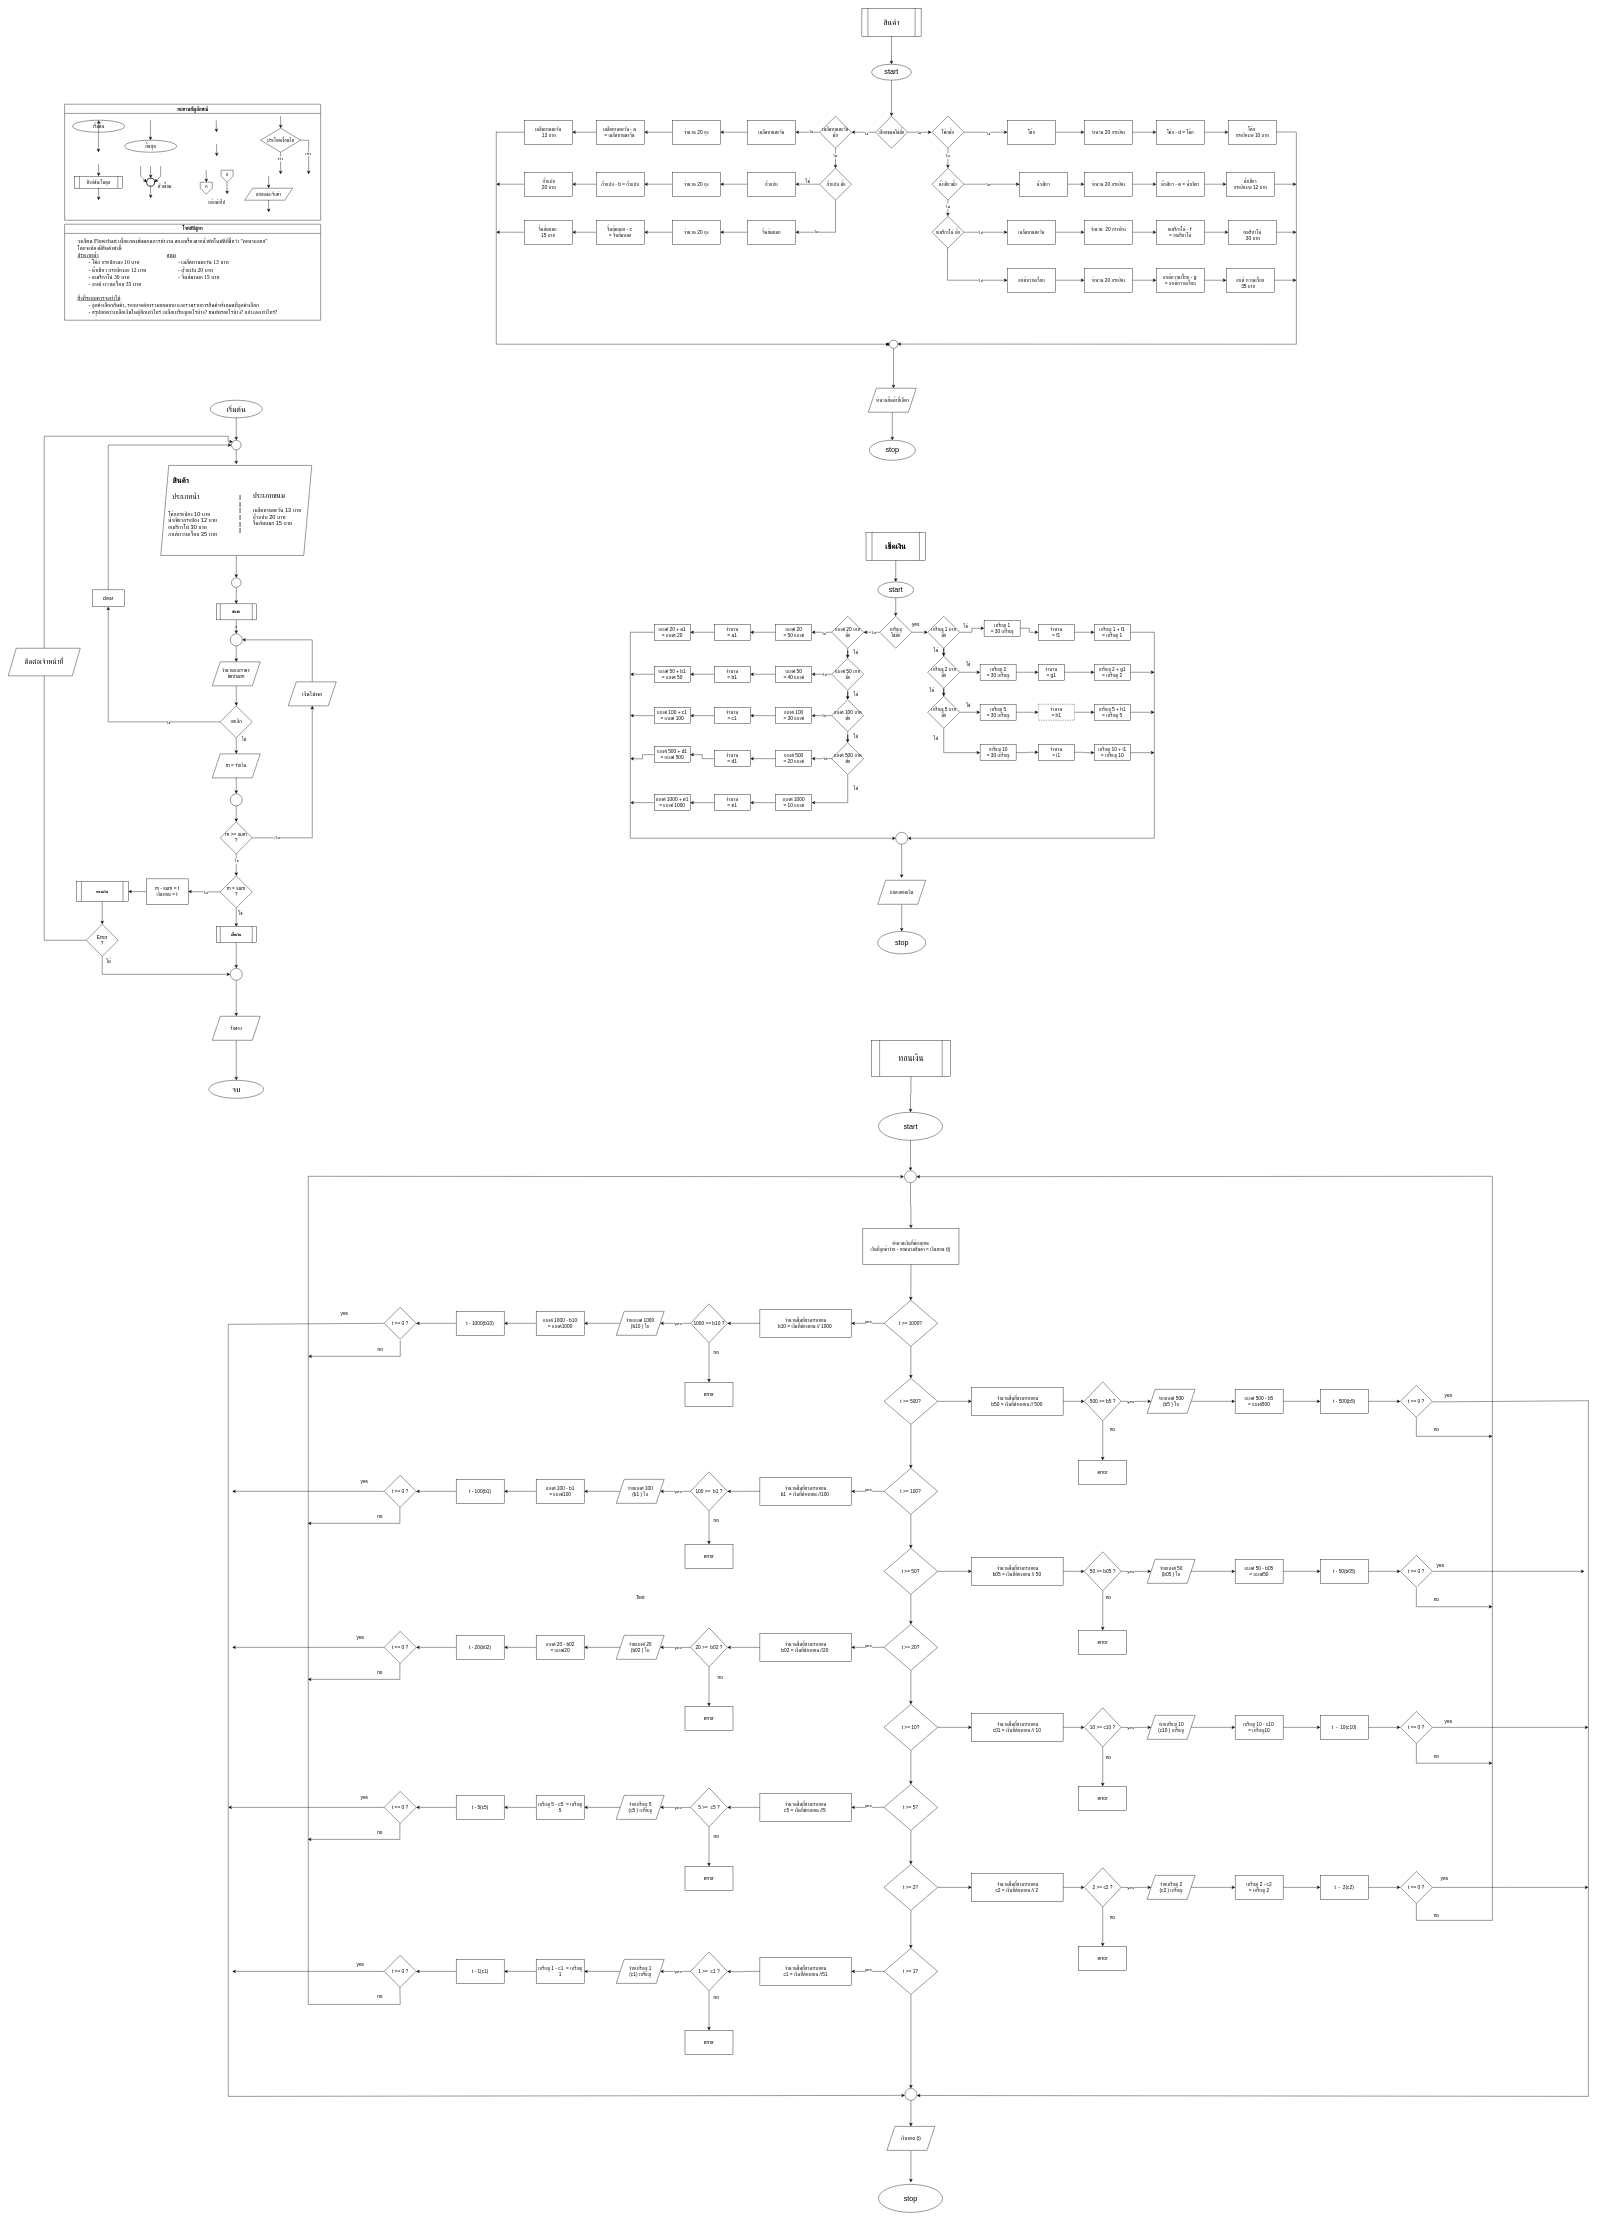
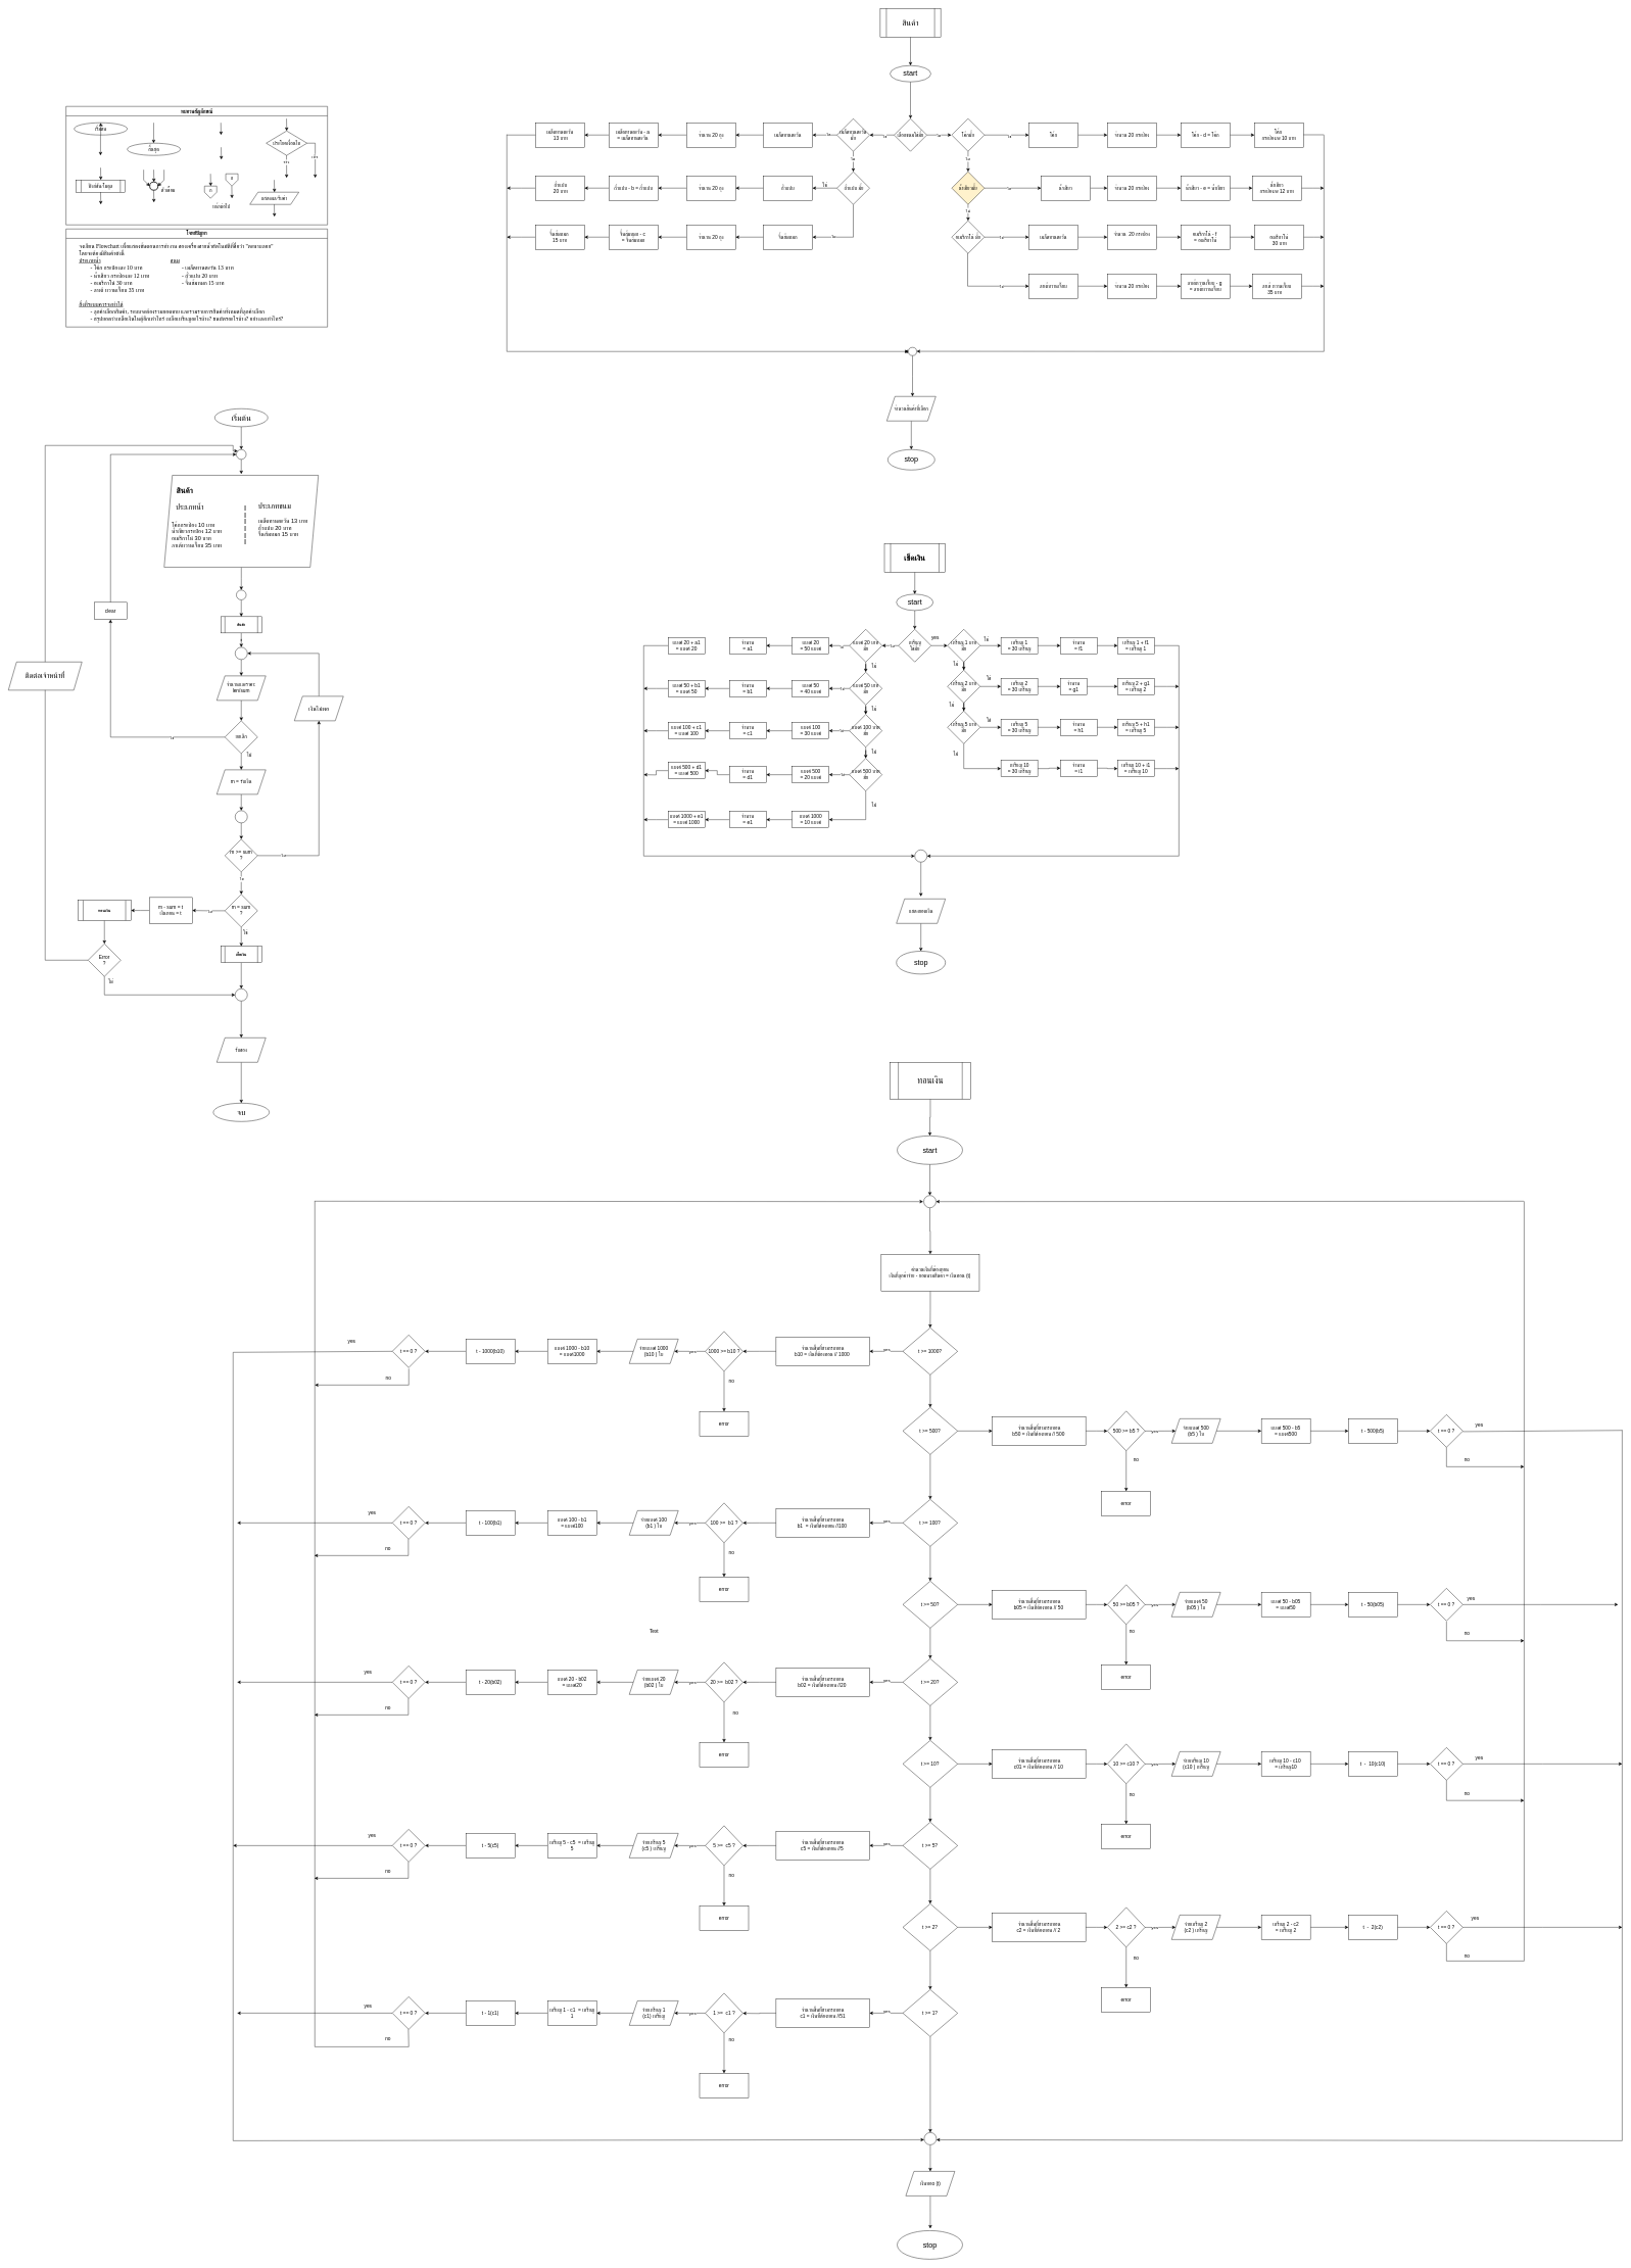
- <mxCell id="69" value="&lt;div&gt;น้ำเขียวมั้ย&lt;/div&gt;" style="rhombus;whiteSpace=wrap;html=1;" vertex="1" parent="1"><mxGeometry x="2329" y="420" width="80" height="80" as="geometry" /></mxCell>
+ <mxCell id="69" value="&lt;div&gt;น้ำเขียวมั้ย&lt;/div&gt;" style="rhombus;whiteSpace=wrap;html=1;fillColor=#fff2cc;" vertex="1" parent="1"><mxGeometry x="2329" y="420" width="80" height="80" as="geometry" /></mxCell>
- <mxCell id="138" value="เหรียญ 1&lt;div&gt;= 30 เหรียญ&lt;/div&gt;" style="rounded=0;whiteSpace=wrap;html=1;" vertex="1" parent="1"><mxGeometry x="2459.5" y="1550" width="90" height="40" as="geometry" /></mxCell>
+ <mxCell id="138" value="เหรียญ 1&lt;div&gt;= 30 เหรียญ&lt;/div&gt;" style="rounded=0;whiteSpace=wrap;html=1;" vertex="1" parent="1"><mxGeometry x="2449.5" y="1560" width="90" height="40" as="geometry" /></mxCell>
- <mxCell id="201" value="" style="edgeStyle=orthogonalEdgeStyle;rounded=0;orthogonalLoop=1;jettySize=auto;html=1;" edge="1" parent="1" source="202" target="206"><mxGeometry relative="1" as="geometry" /></mxCell>
- <mxCell id="226" value="จำนวน&lt;div&gt;= h1&lt;/div&gt;" style="rounded=0;whiteSpace=wrap;html=1;dashed=1;" vertex="1" parent="1"><mxGeometry x="2595" y="1760" width="90" height="40" as="geometry" /></mxCell>
+ <mxCell id="226" value="จำนวน&lt;div&gt;= h1&lt;/div&gt;" style="rounded=0;whiteSpace=wrap;html=1;" vertex="1" parent="1"><mxGeometry x="2595" y="1760" width="90" height="40" as="geometry" /></mxCell>
